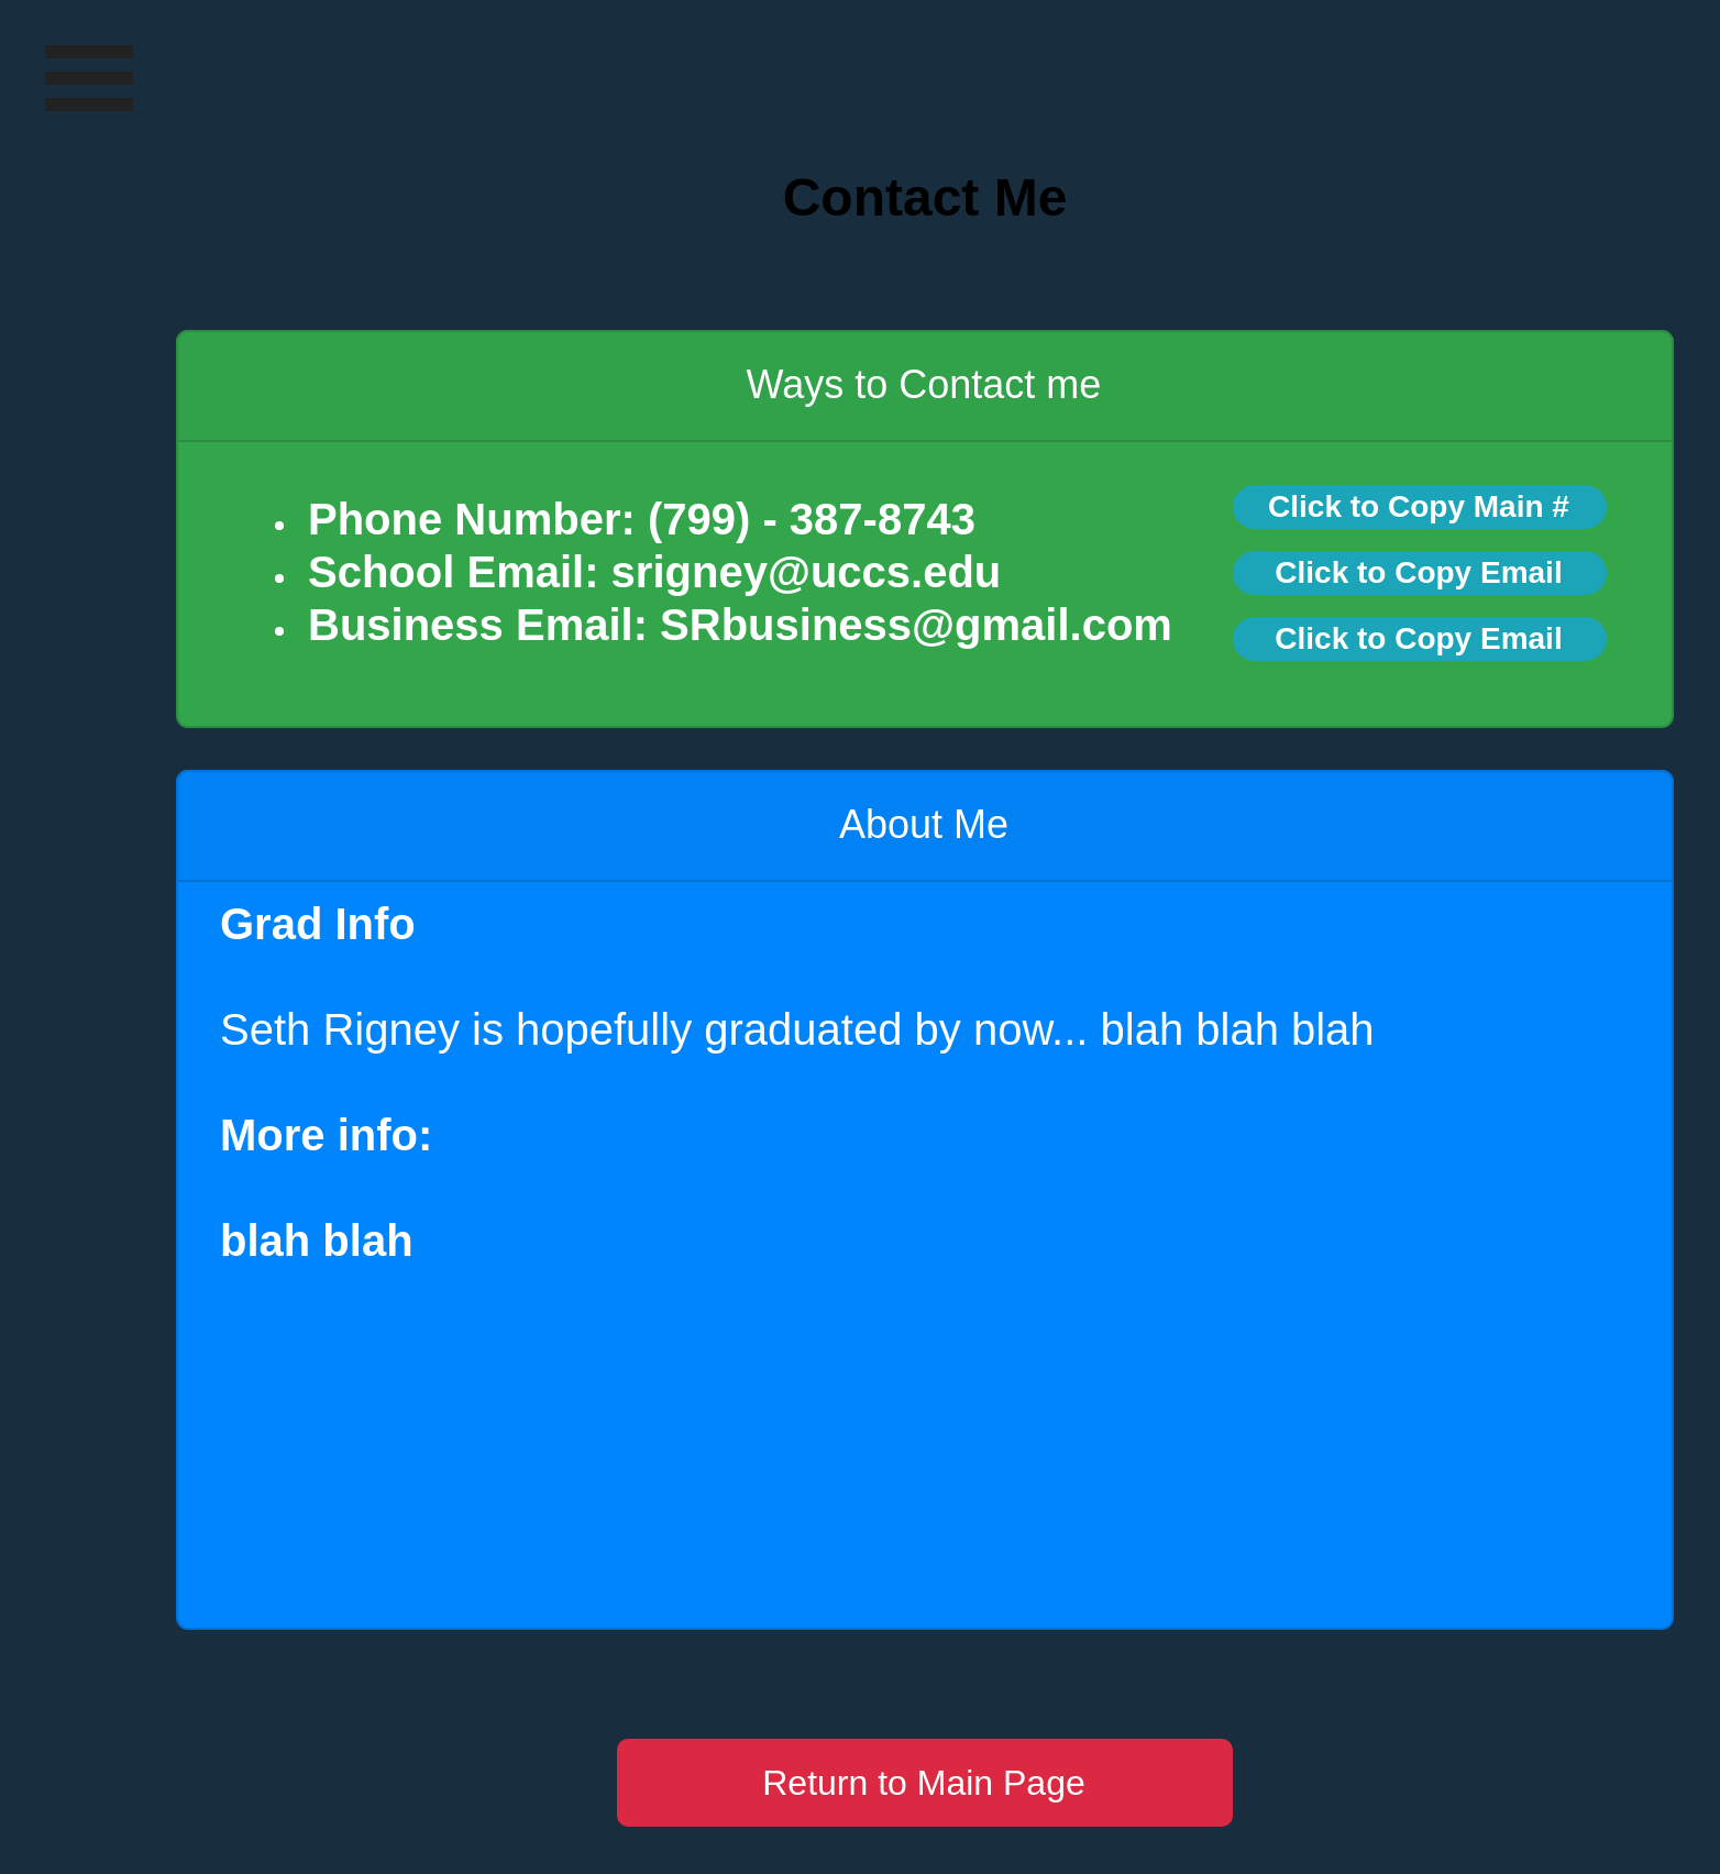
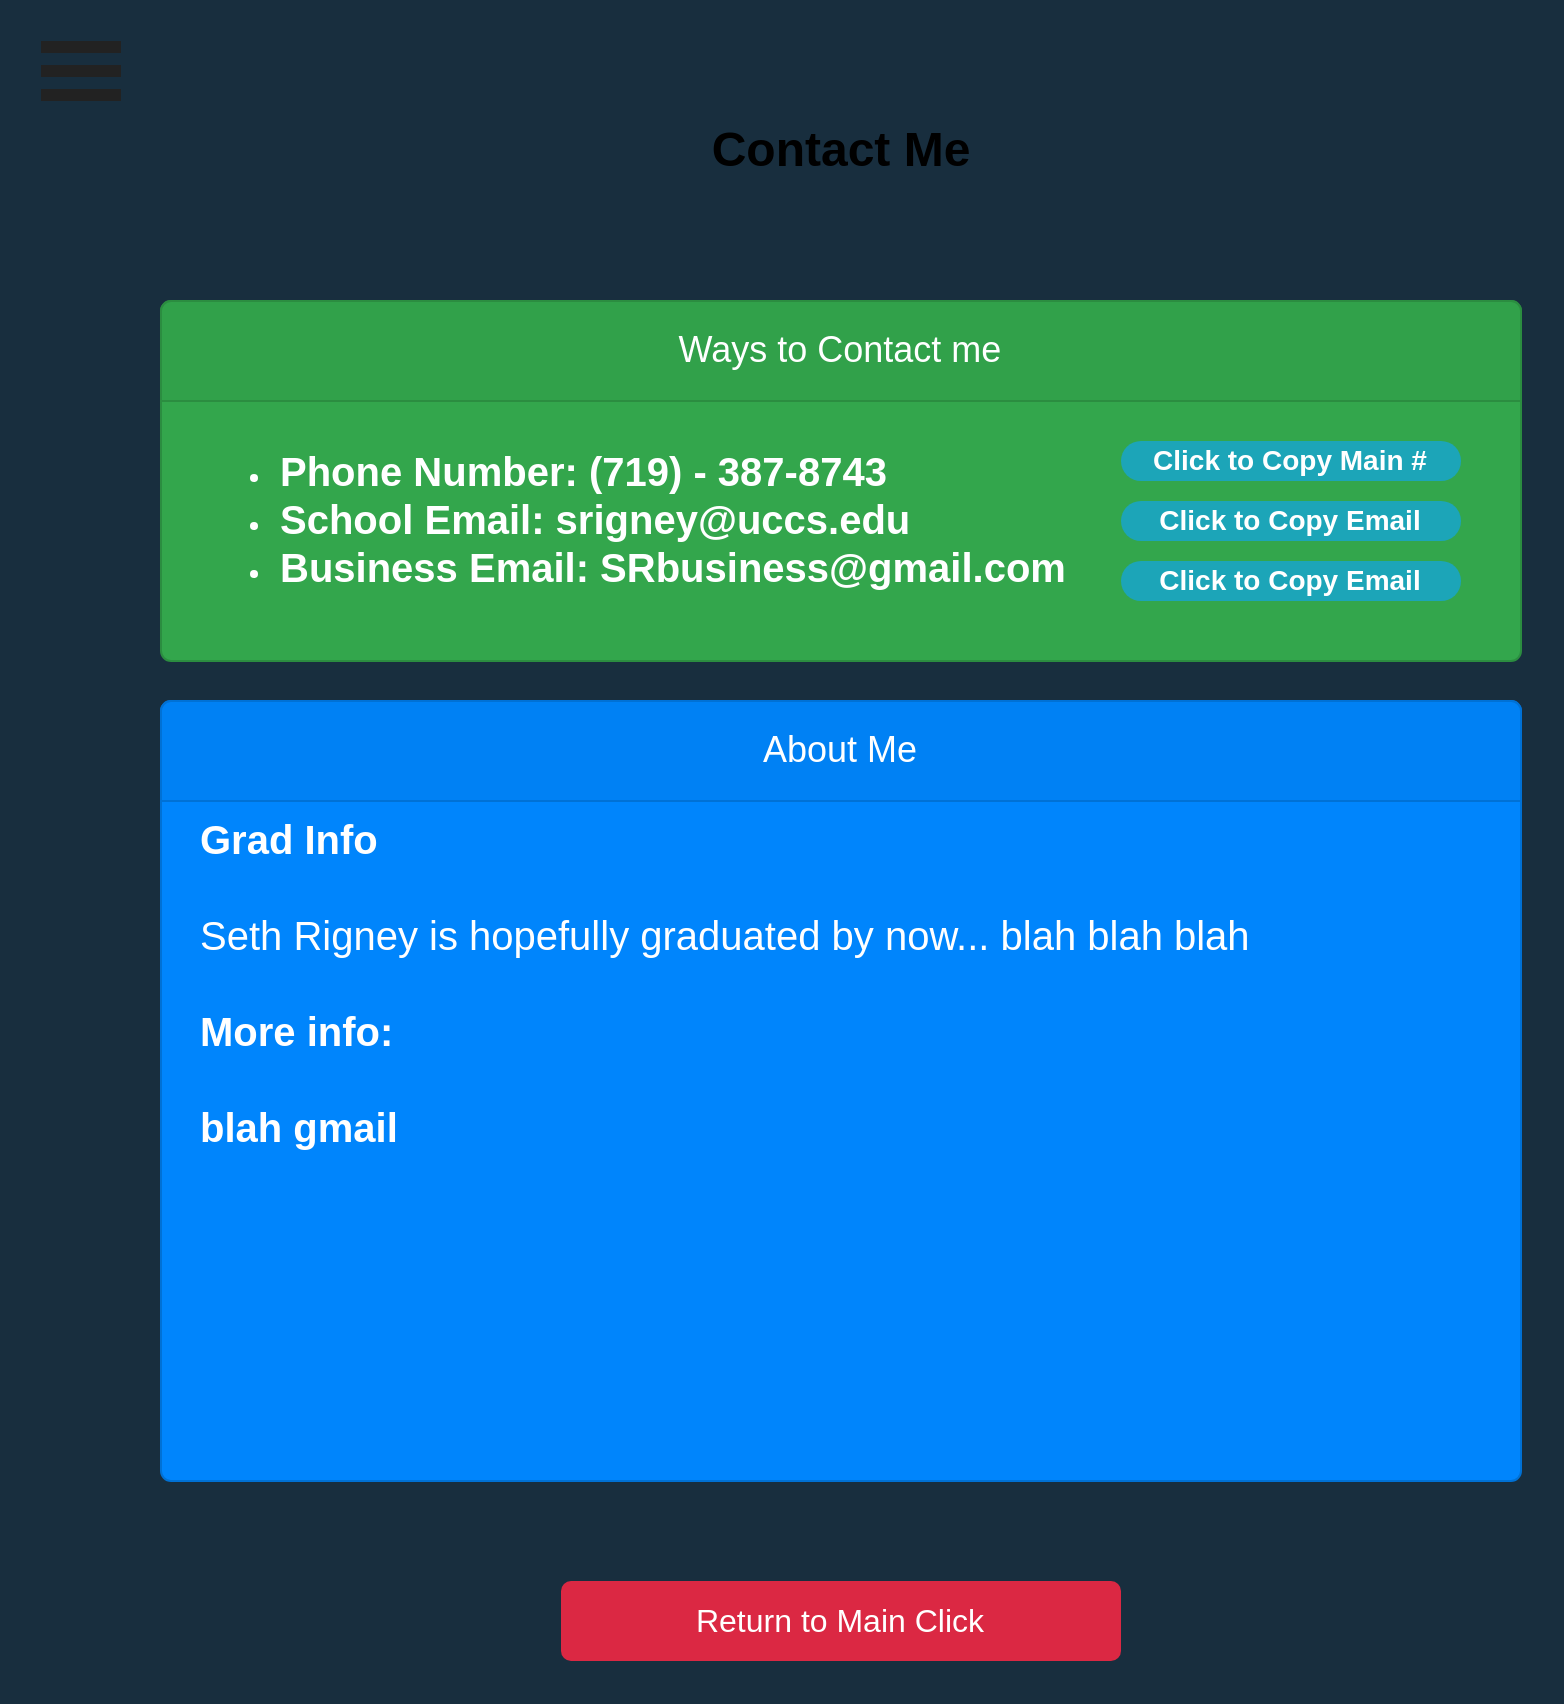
- <mxCell id="2" value="Contact Me" style="text;strokeColor=none;fillColor=none;html=1;fontSize=24;fontStyle=1;verticalAlign=middle;align=center;rounded=0;sketch=0;" vertex="1" parent="1"><mxGeometry x="80" y="70" width="680" height="40" as="geometry" /></mxCell>
+ <mxCell id="2" value="Contact Me" style="text;strokeColor=none;fillColor=none;html=1;fontSize=24;fontStyle=1;verticalAlign=middle;align=center;rounded=0;sketch=0;" vertex="1" parent="1"><mxGeometry x="80" y="55" width="680" height="40" as="geometry" /></mxCell>
- <mxCell id="3" value="&lt;ul&gt;&lt;li&gt;&lt;span style=&quot;font-size: 20px&quot;&gt;&lt;b&gt;Phone Number: (799) - 387-8743&lt;/b&gt;&lt;/span&gt;&lt;/li&gt;&lt;li&gt;&lt;span style=&quot;font-size: 20px&quot;&gt;&lt;b&gt;School Email: srigney@uccs.edu&lt;/b&gt;&lt;/span&gt;&lt;/li&gt;&lt;li&gt;&lt;span style=&quot;font-size: 20px&quot;&gt;&lt;b&gt;Business Email: SRbusiness@gmail.com&lt;/b&gt;&lt;/span&gt;&lt;/li&gt;&lt;/ul&gt;" style="html=1;shadow=0;dashed=0;shape=mxgraph.bootstrap.rrect;rSize=5;strokeColor=#2B8D40;html=1;whiteSpace=wrap;fillColor=#33A64C;fontColor=#ffffff;verticalAlign=bottom;align=left;spacing=20;spacingBottom=0;fontSize=14;rounded=0;sketch=0;" vertex="1" parent="1"><mxGeometry x="80" y="150" width="680" height="180" as="geometry" /></mxCell>
+ <mxCell id="3" value="&lt;ul&gt;&lt;li&gt;&lt;span style=&quot;font-size: 20px&quot;&gt;&lt;b&gt;Phone Number: (719) - 387-8743&lt;/b&gt;&lt;/span&gt;&lt;/li&gt;&lt;li&gt;&lt;span style=&quot;font-size: 20px&quot;&gt;&lt;b&gt;School Email: srigney@uccs.edu&lt;/b&gt;&lt;/span&gt;&lt;/li&gt;&lt;li&gt;&lt;span style=&quot;font-size: 20px&quot;&gt;&lt;b&gt;Business Email: SRbusiness@gmail.com&lt;/b&gt;&lt;/span&gt;&lt;/li&gt;&lt;/ul&gt;" style="html=1;shadow=0;dashed=0;shape=mxgraph.bootstrap.rrect;rSize=5;strokeColor=#2B8D40;html=1;whiteSpace=wrap;fillColor=#33A64C;fontColor=#ffffff;verticalAlign=bottom;align=left;spacing=20;spacingBottom=0;fontSize=14;rounded=0;sketch=0;" vertex="1" parent="1"><mxGeometry x="80" y="150" width="680" height="180" as="geometry" /></mxCell>
- <mxCell id="9" value="&lt;span style=&quot;font-size: 20px&quot;&gt;&lt;b&gt;Grad Info&lt;/b&gt;&lt;br&gt;&lt;br&gt;Seth Rigney is hopefully graduated by now... blah blah blah&lt;br&gt;&lt;br&gt;&lt;b&gt;More info:&lt;br&gt;&lt;br&gt;blah blah&amp;nbsp;&lt;br&gt;&lt;/b&gt;&lt;br&gt;&lt;br&gt;&lt;br&gt;&lt;br&gt;&lt;br&gt;&lt;br&gt;&lt;/span&gt;" style="html=1;shadow=0;dashed=0;shape=mxgraph.bootstrap.rrect;rSize=5;strokeColor=#0071D5;html=1;whiteSpace=wrap;fillColor=#0085FC;fontColor=#ffffff;verticalAlign=bottom;align=left;spacing=20;spacingBottom=0;fontSize=14;rounded=0;sketch=0;" vertex="1" parent="1"><mxGeometry x="80" y="350" width="680" height="390" as="geometry" /></mxCell>
+ <mxCell id="9" value="&lt;span style=&quot;font-size: 20px&quot;&gt;&lt;b&gt;Grad Info&lt;/b&gt;&lt;br&gt;&lt;br&gt;Seth Rigney is hopefully graduated by now... blah blah blah&lt;br&gt;&lt;br&gt;&lt;b&gt;More info:&lt;br&gt;&lt;br&gt;blah gmail&amp;nbsp;&lt;br&gt;&lt;/b&gt;&lt;br&gt;&lt;br&gt;&lt;br&gt;&lt;br&gt;&lt;br&gt;&lt;br&gt;&lt;/span&gt;" style="html=1;shadow=0;dashed=0;shape=mxgraph.bootstrap.rrect;rSize=5;strokeColor=#0071D5;html=1;whiteSpace=wrap;fillColor=#0085FC;fontColor=#ffffff;verticalAlign=bottom;align=left;spacing=20;spacingBottom=0;fontSize=14;rounded=0;sketch=0;" vertex="1" parent="1"><mxGeometry x="80" y="350" width="680" height="390" as="geometry" /></mxCell>
- <mxCell id="11" value="Return to Main Page" style="html=1;shadow=0;dashed=0;shape=mxgraph.bootstrap.rrect;rSize=5;strokeColor=none;strokeWidth=1;fillColor=#DB2843;fontColor=#FFFFFF;whiteSpace=wrap;align=center;verticalAlign=middle;spacingLeft=0;fontStyle=0;fontSize=16;spacing=5;rounded=0;sketch=0;" vertex="1" parent="1"><mxGeometry x="280" y="790" width="280" height="40" as="geometry" /></mxCell>
+ <mxCell id="11" value="Return to Main Click" style="html=1;shadow=0;dashed=0;shape=mxgraph.bootstrap.rrect;rSize=5;strokeColor=none;strokeWidth=1;fillColor=#DB2843;fontColor=#FFFFFF;whiteSpace=wrap;align=center;verticalAlign=middle;spacingLeft=0;fontStyle=0;fontSize=16;spacing=5;rounded=0;sketch=0;" vertex="1" parent="1"><mxGeometry x="280" y="790" width="280" height="40" as="geometry" /></mxCell>
